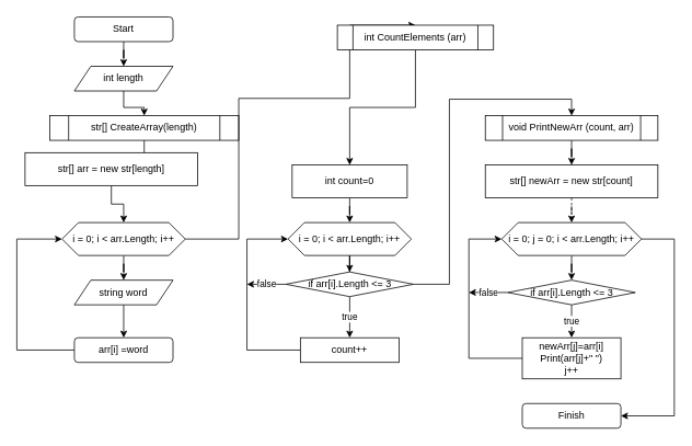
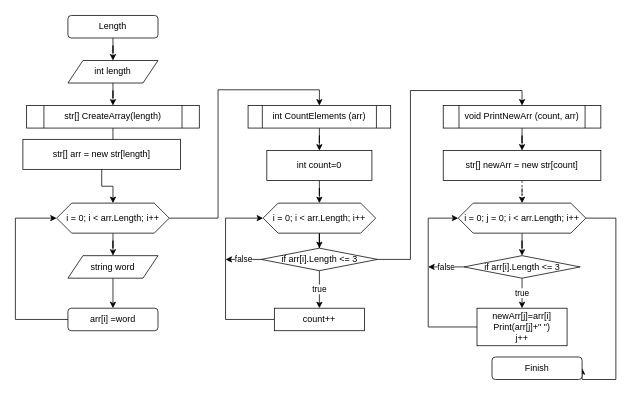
- <mxCell id="3" value="Start" style="rounded=1;whiteSpace=wrap;html=1;fontSize=12;glass=0;strokeWidth=1;shadow=0;" parent="1" vertex="1"><mxGeometry x="90" y="20" width="120" height="30" as="geometry" /></mxCell>
+ <mxCell id="3" value="Length" style="rounded=1;whiteSpace=wrap;html=1;fontSize=12;glass=0;strokeWidth=1;shadow=0;" parent="1" vertex="1"><mxGeometry x="90" y="20" width="120" height="30" as="geometry" /></mxCell>
- <mxCell id="18" value="int CountElements&amp;nbsp;(arr)" style="shape=process;whiteSpace=wrap;html=1;backgroundOutline=1;" vertex="1" parent="1"><mxGeometry x="410" y="30" width="190" height="30" as="geometry" /></mxCell>
+ <mxCell id="18" value="int CountElements&amp;nbsp;(arr)" style="shape=process;whiteSpace=wrap;html=1;backgroundOutline=1;" vertex="1" parent="1"><mxGeometry x="330" y="140" width="190" height="30" as="geometry" /></mxCell>
- <mxCell id="7" value="str[]&amp;nbsp;CreateArray(length)" style="shape=process;whiteSpace=wrap;html=1;backgroundOutline=1;" vertex="1" parent="1"><mxGeometry x="60" y="140" width="230" height="30" as="geometry" /></mxCell>
+ <mxCell id="7" value="str[]&amp;nbsp;CreateArray(length)" style="shape=process;whiteSpace=wrap;html=1;backgroundOutline=1;" vertex="1" parent="1"><mxGeometry x="35" y="140" width="230" height="30" as="geometry" /></mxCell>
- <mxCell id="41" value="Finish" style="rounded=1;whiteSpace=wrap;html=1;" vertex="1" parent="1"><mxGeometry x="635" y="490" width="120" height="30" as="geometry" /></mxCell>
+ <mxCell id="41" value="Finish" style="rounded=1;whiteSpace=wrap;html=1;" vertex="1" parent="1"><mxGeometry x="655" y="475" width="120" height="30" as="geometry" /></mxCell>
